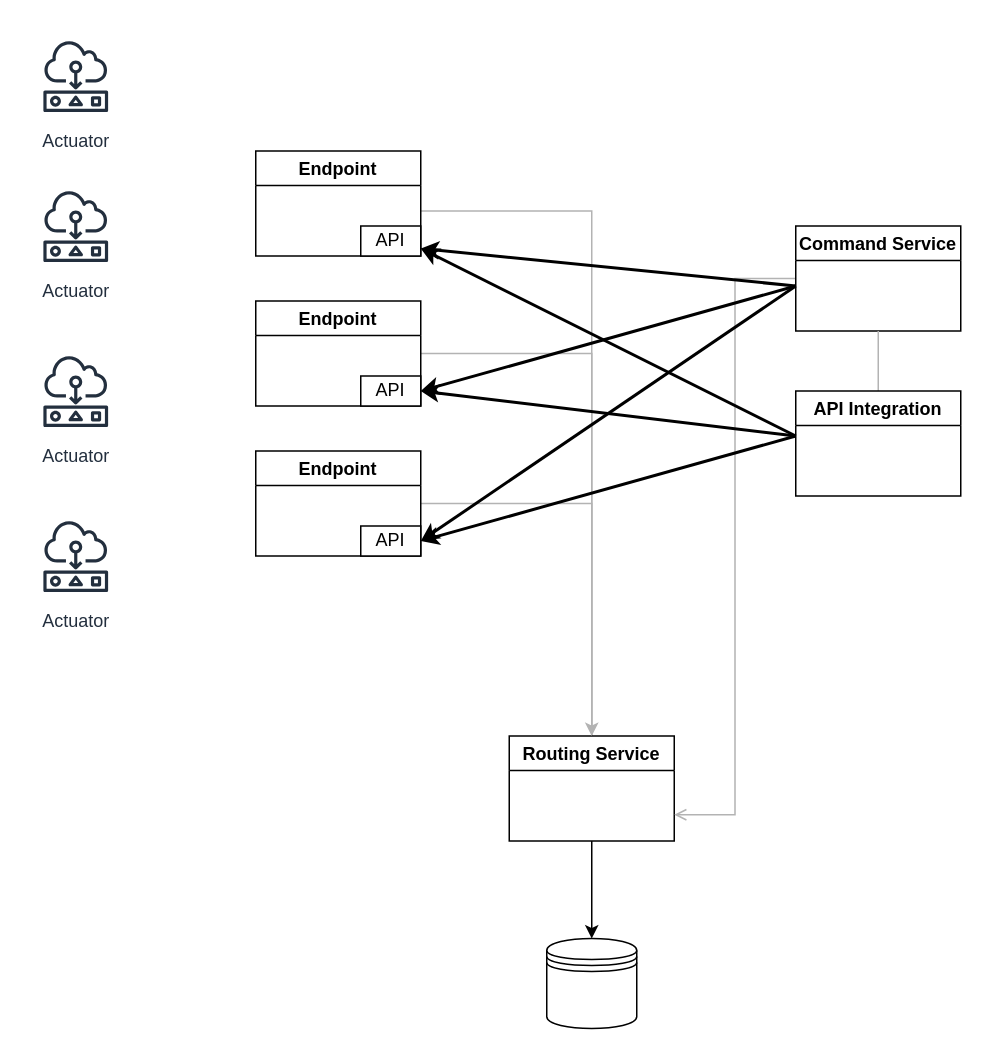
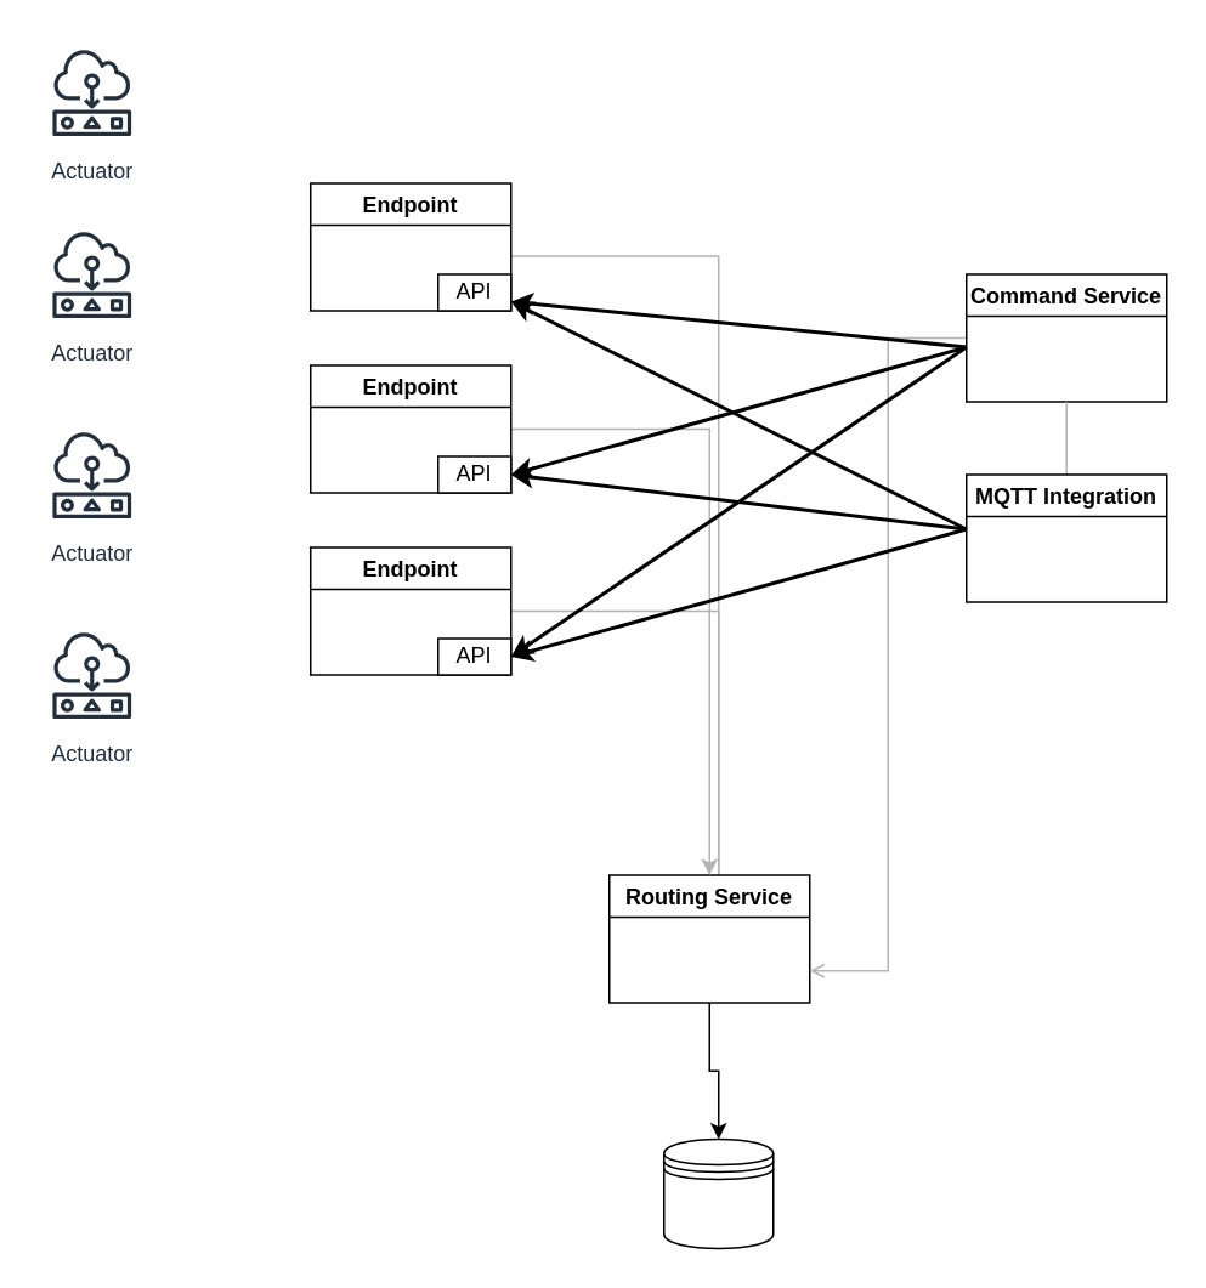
- <mxCell id="21" value="API Integration" style="swimlane;" vertex="1" parent="1"><mxGeometry x="530" y="260" width="110" height="70" as="geometry" /></mxCell>
+ <mxCell id="21" value="MQTT Integration" style="swimlane;" vertex="1" parent="1"><mxGeometry x="530" y="260" width="110" height="70" as="geometry" /></mxCell>
- <mxCell id="5" value="Routing Service" style="swimlane;" vertex="1" parent="1"><mxGeometry x="339" y="490" width="110" height="70" as="geometry" /></mxCell>
+ <mxCell id="5" value="Routing Service" style="swimlane;" vertex="1" parent="1"><mxGeometry x="334" y="480" width="110" height="70" as="geometry" /></mxCell>
